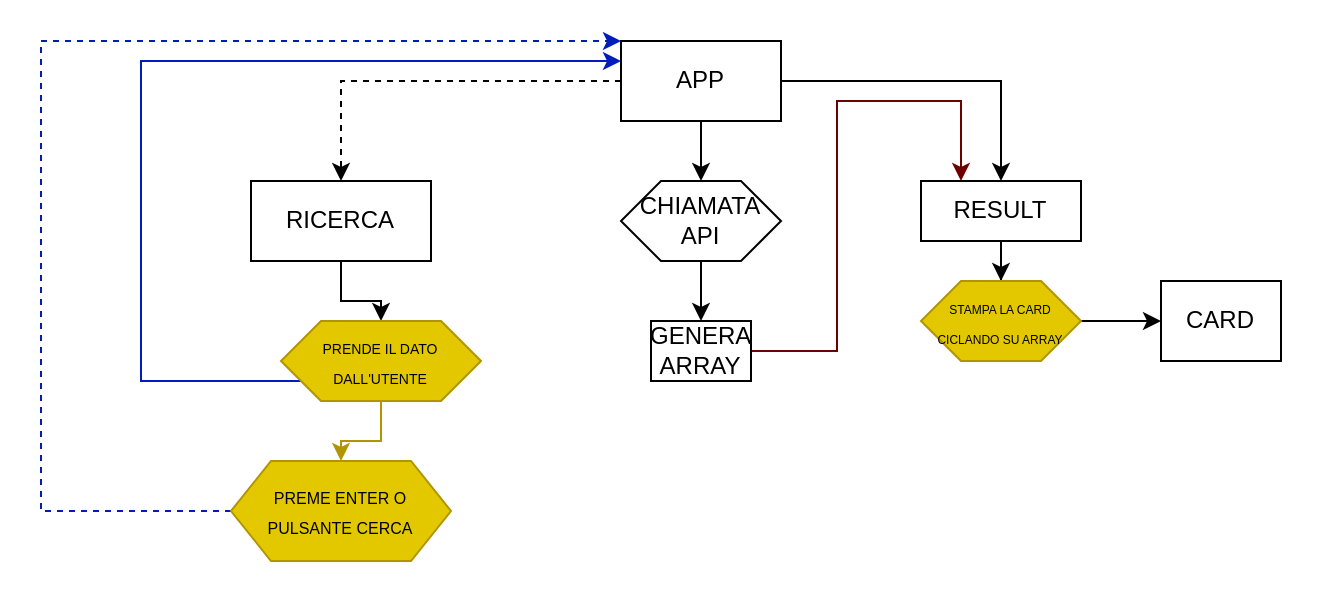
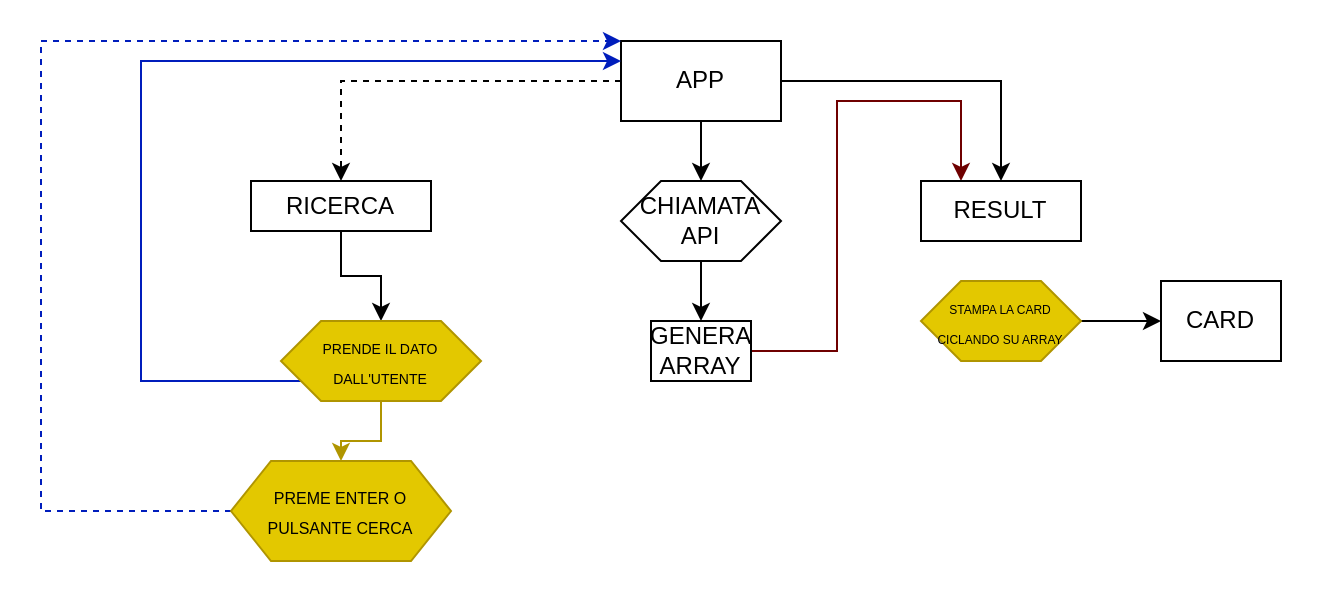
- <mxCell id="9" value="RICERCA" style="whiteSpace=wrap;html=1;" vertex="1" parent="1"><mxGeometry x="125" y="90" width="90" height="40" as="geometry" /></mxCell>
+ <mxCell id="9" value="RICERCA" style="whiteSpace=wrap;html=1;" vertex="1" parent="1"><mxGeometry x="125" y="90" width="90" height="25" as="geometry" /></mxCell>
- <mxCell id="17" value="" style="edgeStyle=orthogonalEdgeStyle;rounded=0;orthogonalLoop=1;jettySize=auto;html=1;" edge="1" parent="1" source="18" target="20"><mxGeometry relative="1" as="geometry" /></mxCell>
